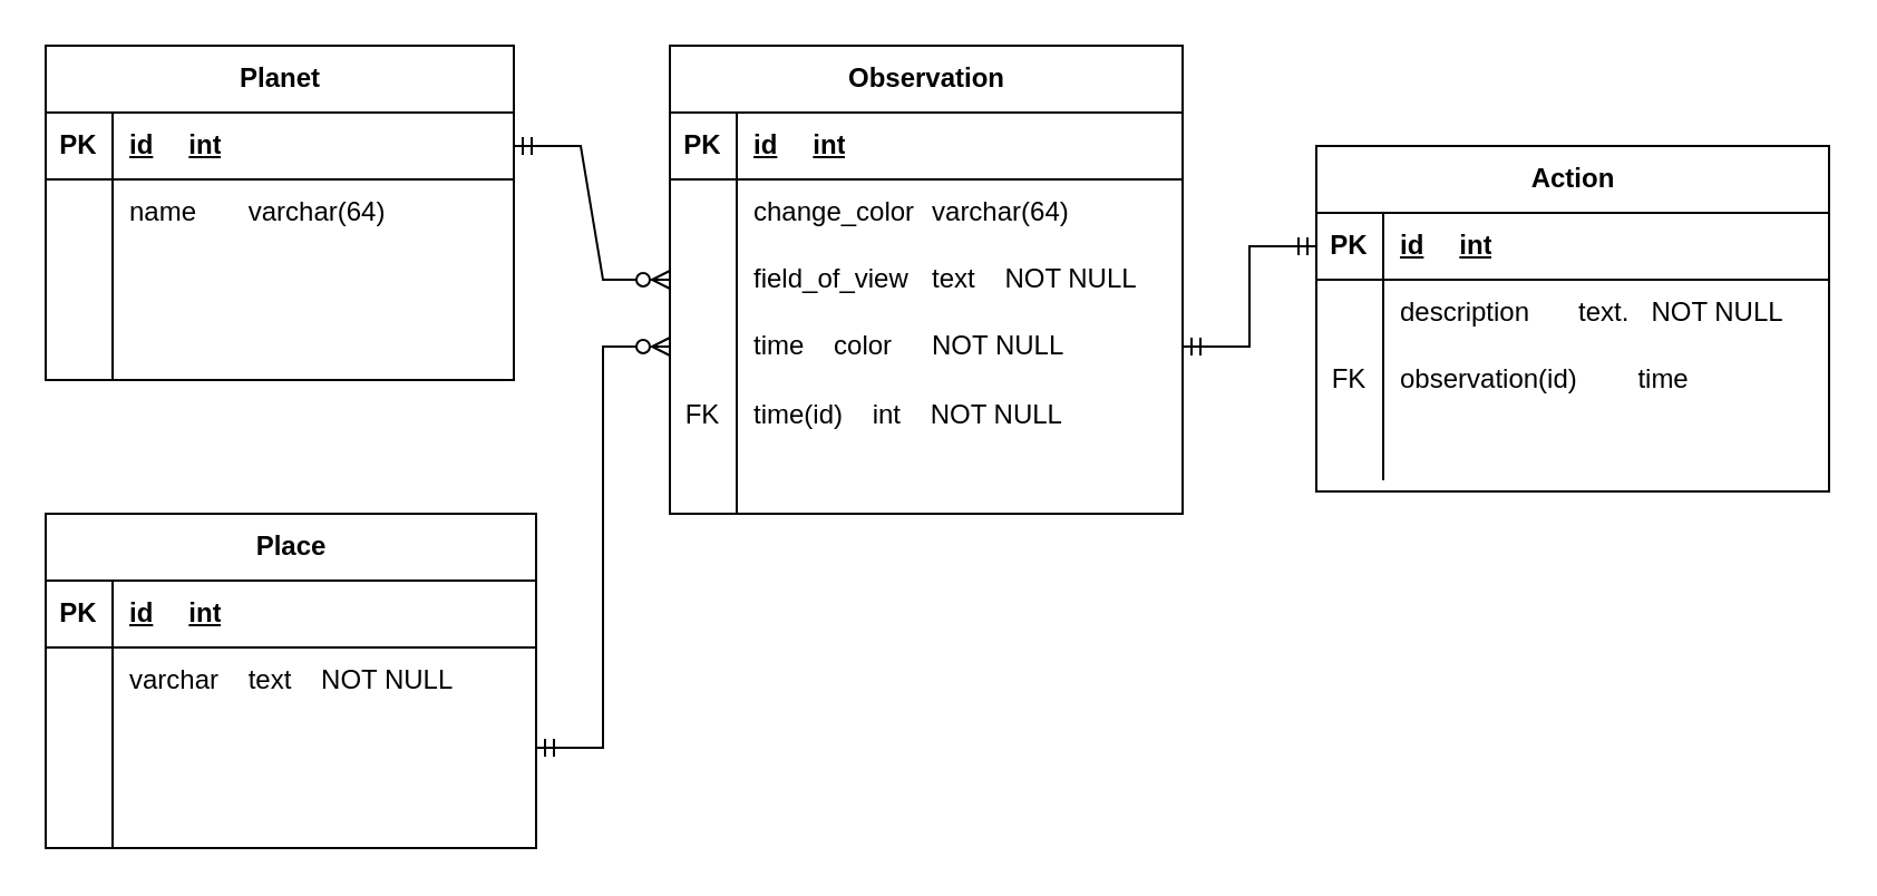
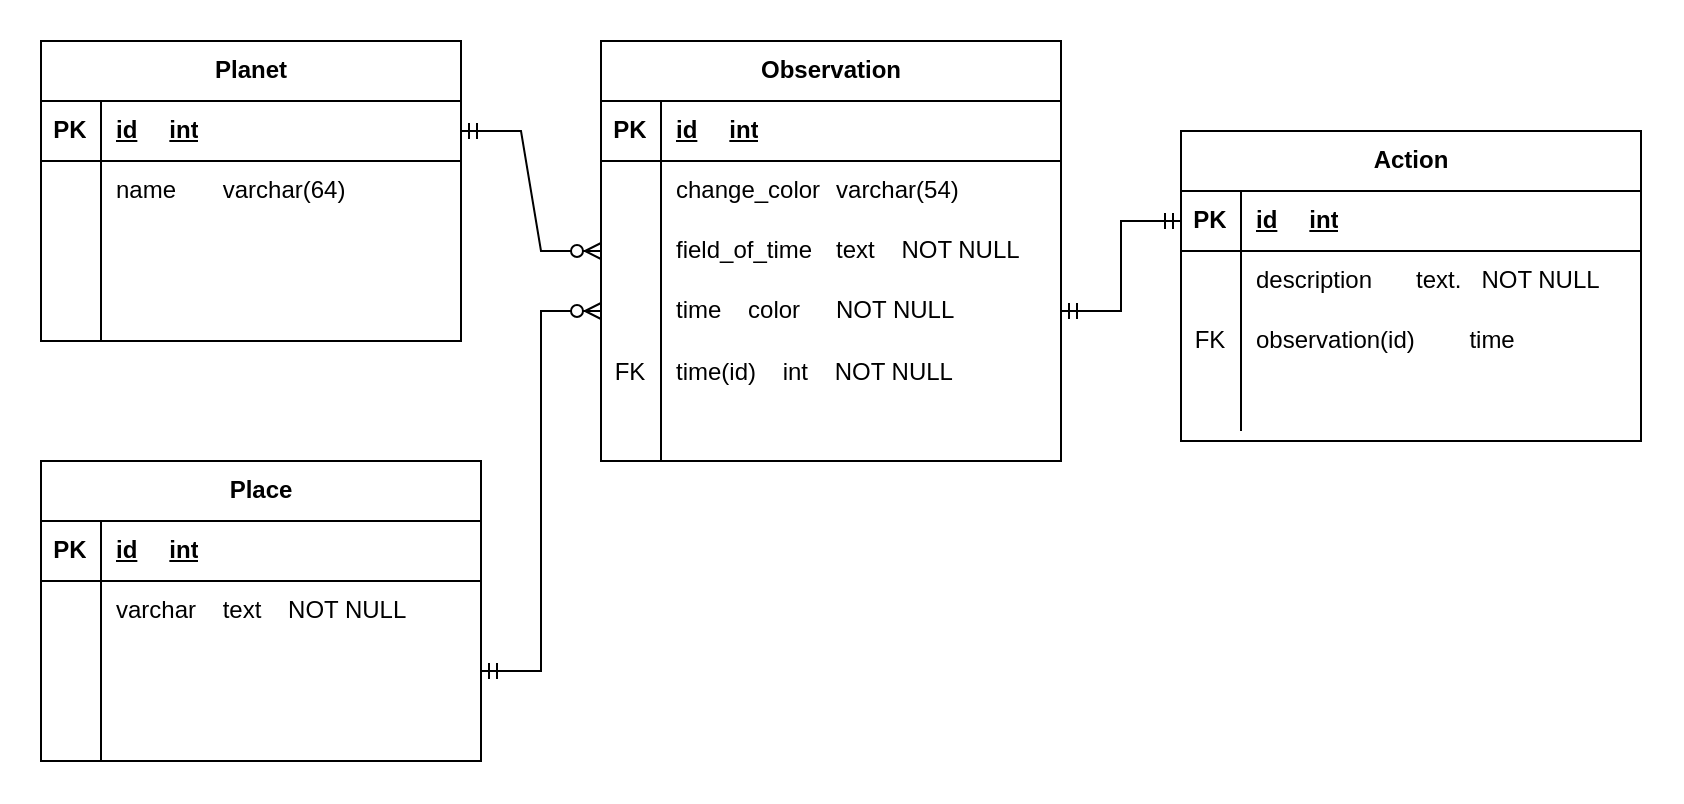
- <mxCell id="21" value="change_color&lt;span style=&quot;white-space: pre;&quot;&gt;&#09;varchar(64)&lt;/span&gt;" style="shape=partialRectangle;connectable=0;fillColor=none;top=0;left=0;bottom=0;right=0;align=left;spacingLeft=6;overflow=hidden;whiteSpace=wrap;html=1;" parent="19" vertex="1"><mxGeometry x="30" width="200" height="30" as="geometry"><mxRectangle width="200" height="30" as="alternateBounds" /></mxGeometry></mxCell>
+ <mxCell id="21" value="change_color&lt;span style=&quot;white-space: pre;&quot;&gt;&#09;varchar(54)&lt;/span&gt;" style="shape=partialRectangle;connectable=0;fillColor=none;top=0;left=0;bottom=0;right=0;align=left;spacingLeft=6;overflow=hidden;whiteSpace=wrap;html=1;" parent="19" vertex="1"><mxGeometry x="30" width="200" height="30" as="geometry"><mxRectangle width="200" height="30" as="alternateBounds" /></mxGeometry></mxCell>
- <mxCell id="24" value="field_of_view&lt;span style=&quot;white-space: pre;&quot;&gt;&#09;text    NOT NULL&lt;/span&gt;" style="shape=partialRectangle;connectable=0;fillColor=none;top=0;left=0;bottom=0;right=0;align=left;spacingLeft=6;overflow=hidden;whiteSpace=wrap;html=1;" parent="22" vertex="1"><mxGeometry x="30" width="200" height="30" as="geometry"><mxRectangle width="200" height="30" as="alternateBounds" /></mxGeometry></mxCell>
+ <mxCell id="24" value="field_of_time&lt;span style=&quot;white-space: pre;&quot;&gt;&#09;text    NOT NULL&lt;/span&gt;" style="shape=partialRectangle;connectable=0;fillColor=none;top=0;left=0;bottom=0;right=0;align=left;spacingLeft=6;overflow=hidden;whiteSpace=wrap;html=1;" parent="22" vertex="1"><mxGeometry x="30" width="200" height="30" as="geometry"><mxRectangle width="200" height="30" as="alternateBounds" /></mxGeometry></mxCell>
